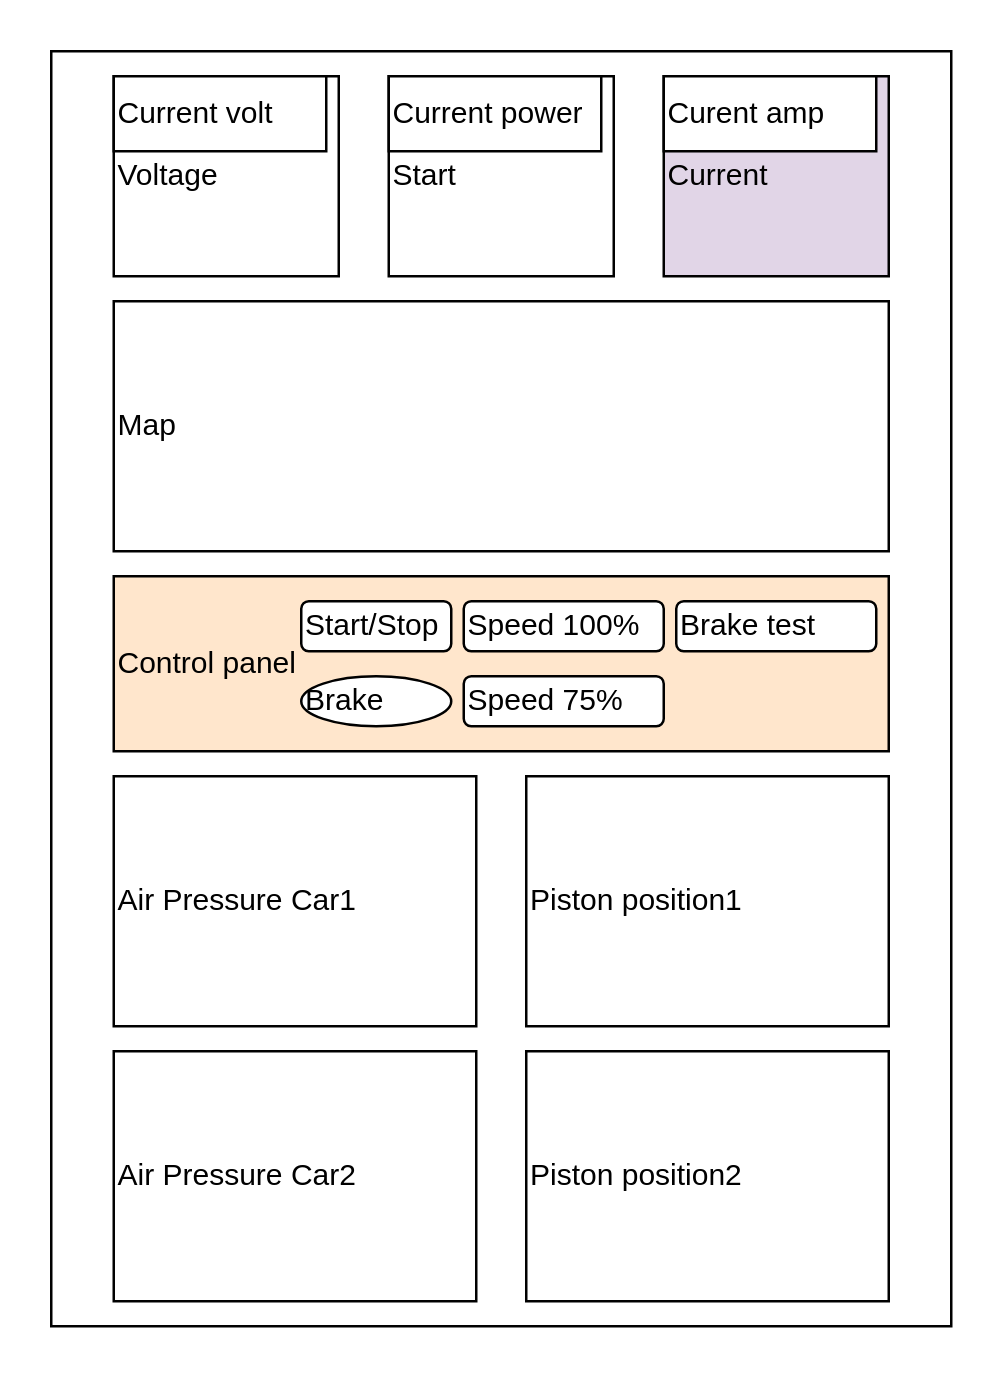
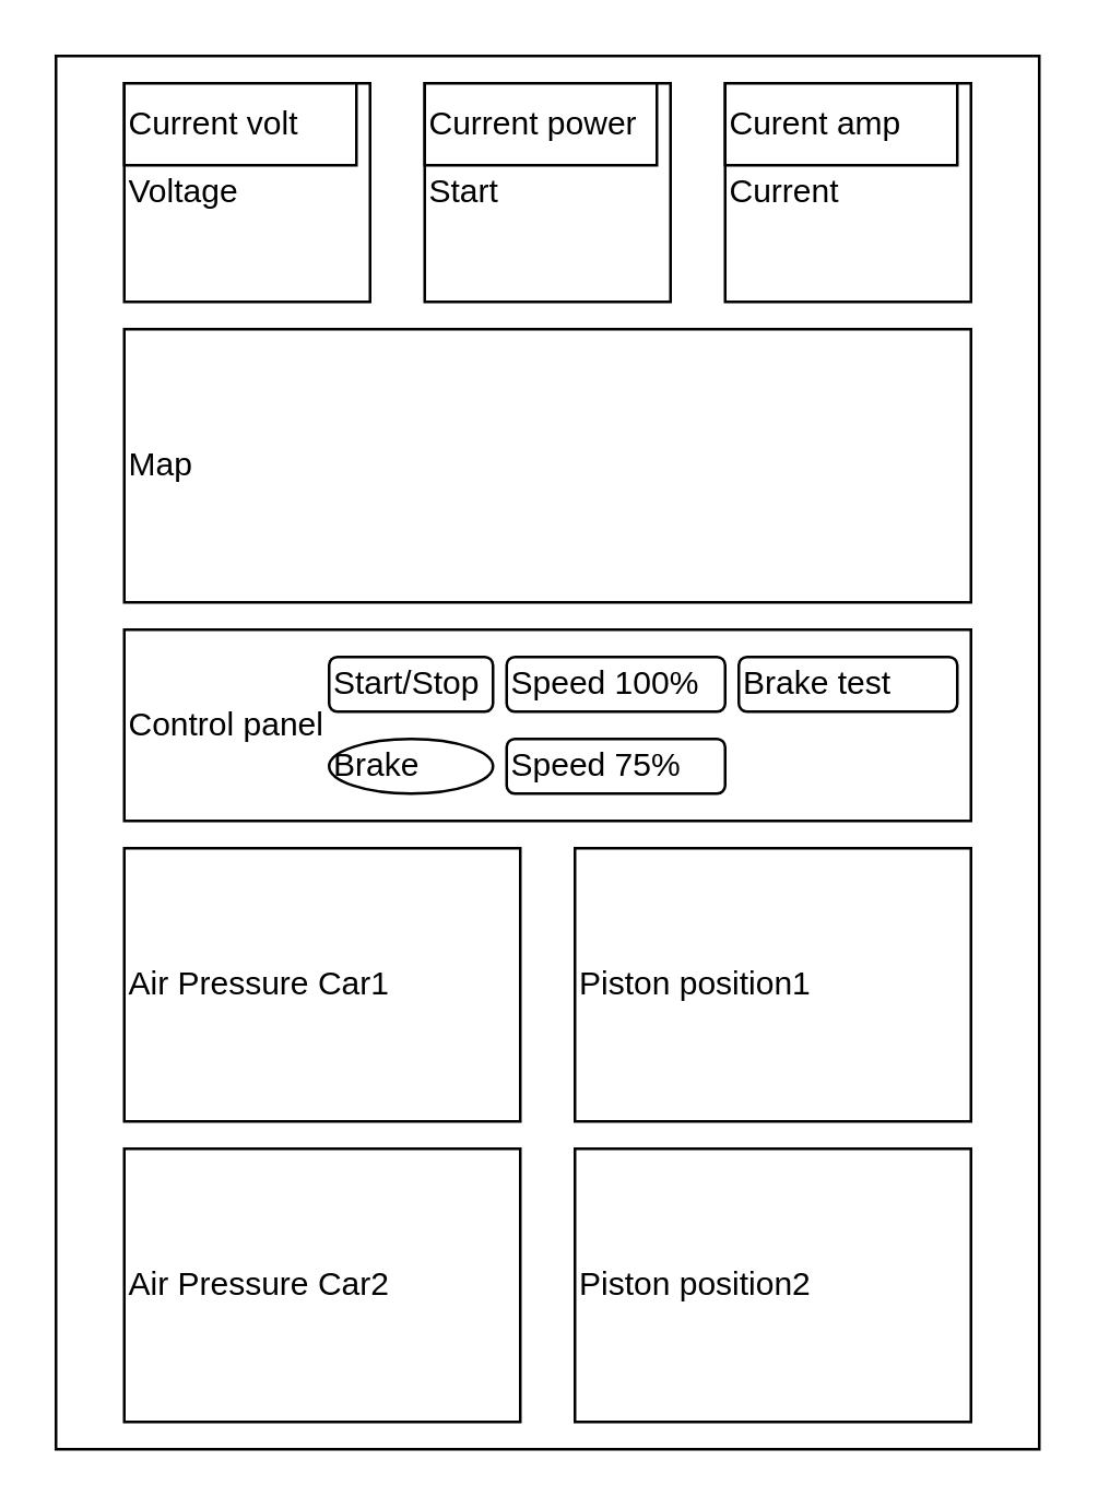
- <mxCell id="6" value="Current" style="rounded=0;whiteSpace=wrap;html=1;align=left;fillColor=#e1d5e7;" vertex="1" parent="1"><mxGeometry x="265" y="30" width="90" height="80" as="geometry" /></mxCell>
+ <mxCell id="6" value="Current" style="rounded=0;whiteSpace=wrap;html=1;align=left;" vertex="1" parent="1"><mxGeometry x="265" y="30" width="90" height="80" as="geometry" /></mxCell>
- <mxCell id="10" value="Control panel" style="rounded=0;whiteSpace=wrap;html=1;align=left;fillColor=#ffe6cc;" vertex="1" parent="1"><mxGeometry x="45" y="230" width="310" height="70" as="geometry" /></mxCell>
+ <mxCell id="10" value="Control panel" style="rounded=0;whiteSpace=wrap;html=1;align=left;" vertex="1" parent="1"><mxGeometry x="45" y="230" width="310" height="70" as="geometry" /></mxCell>
